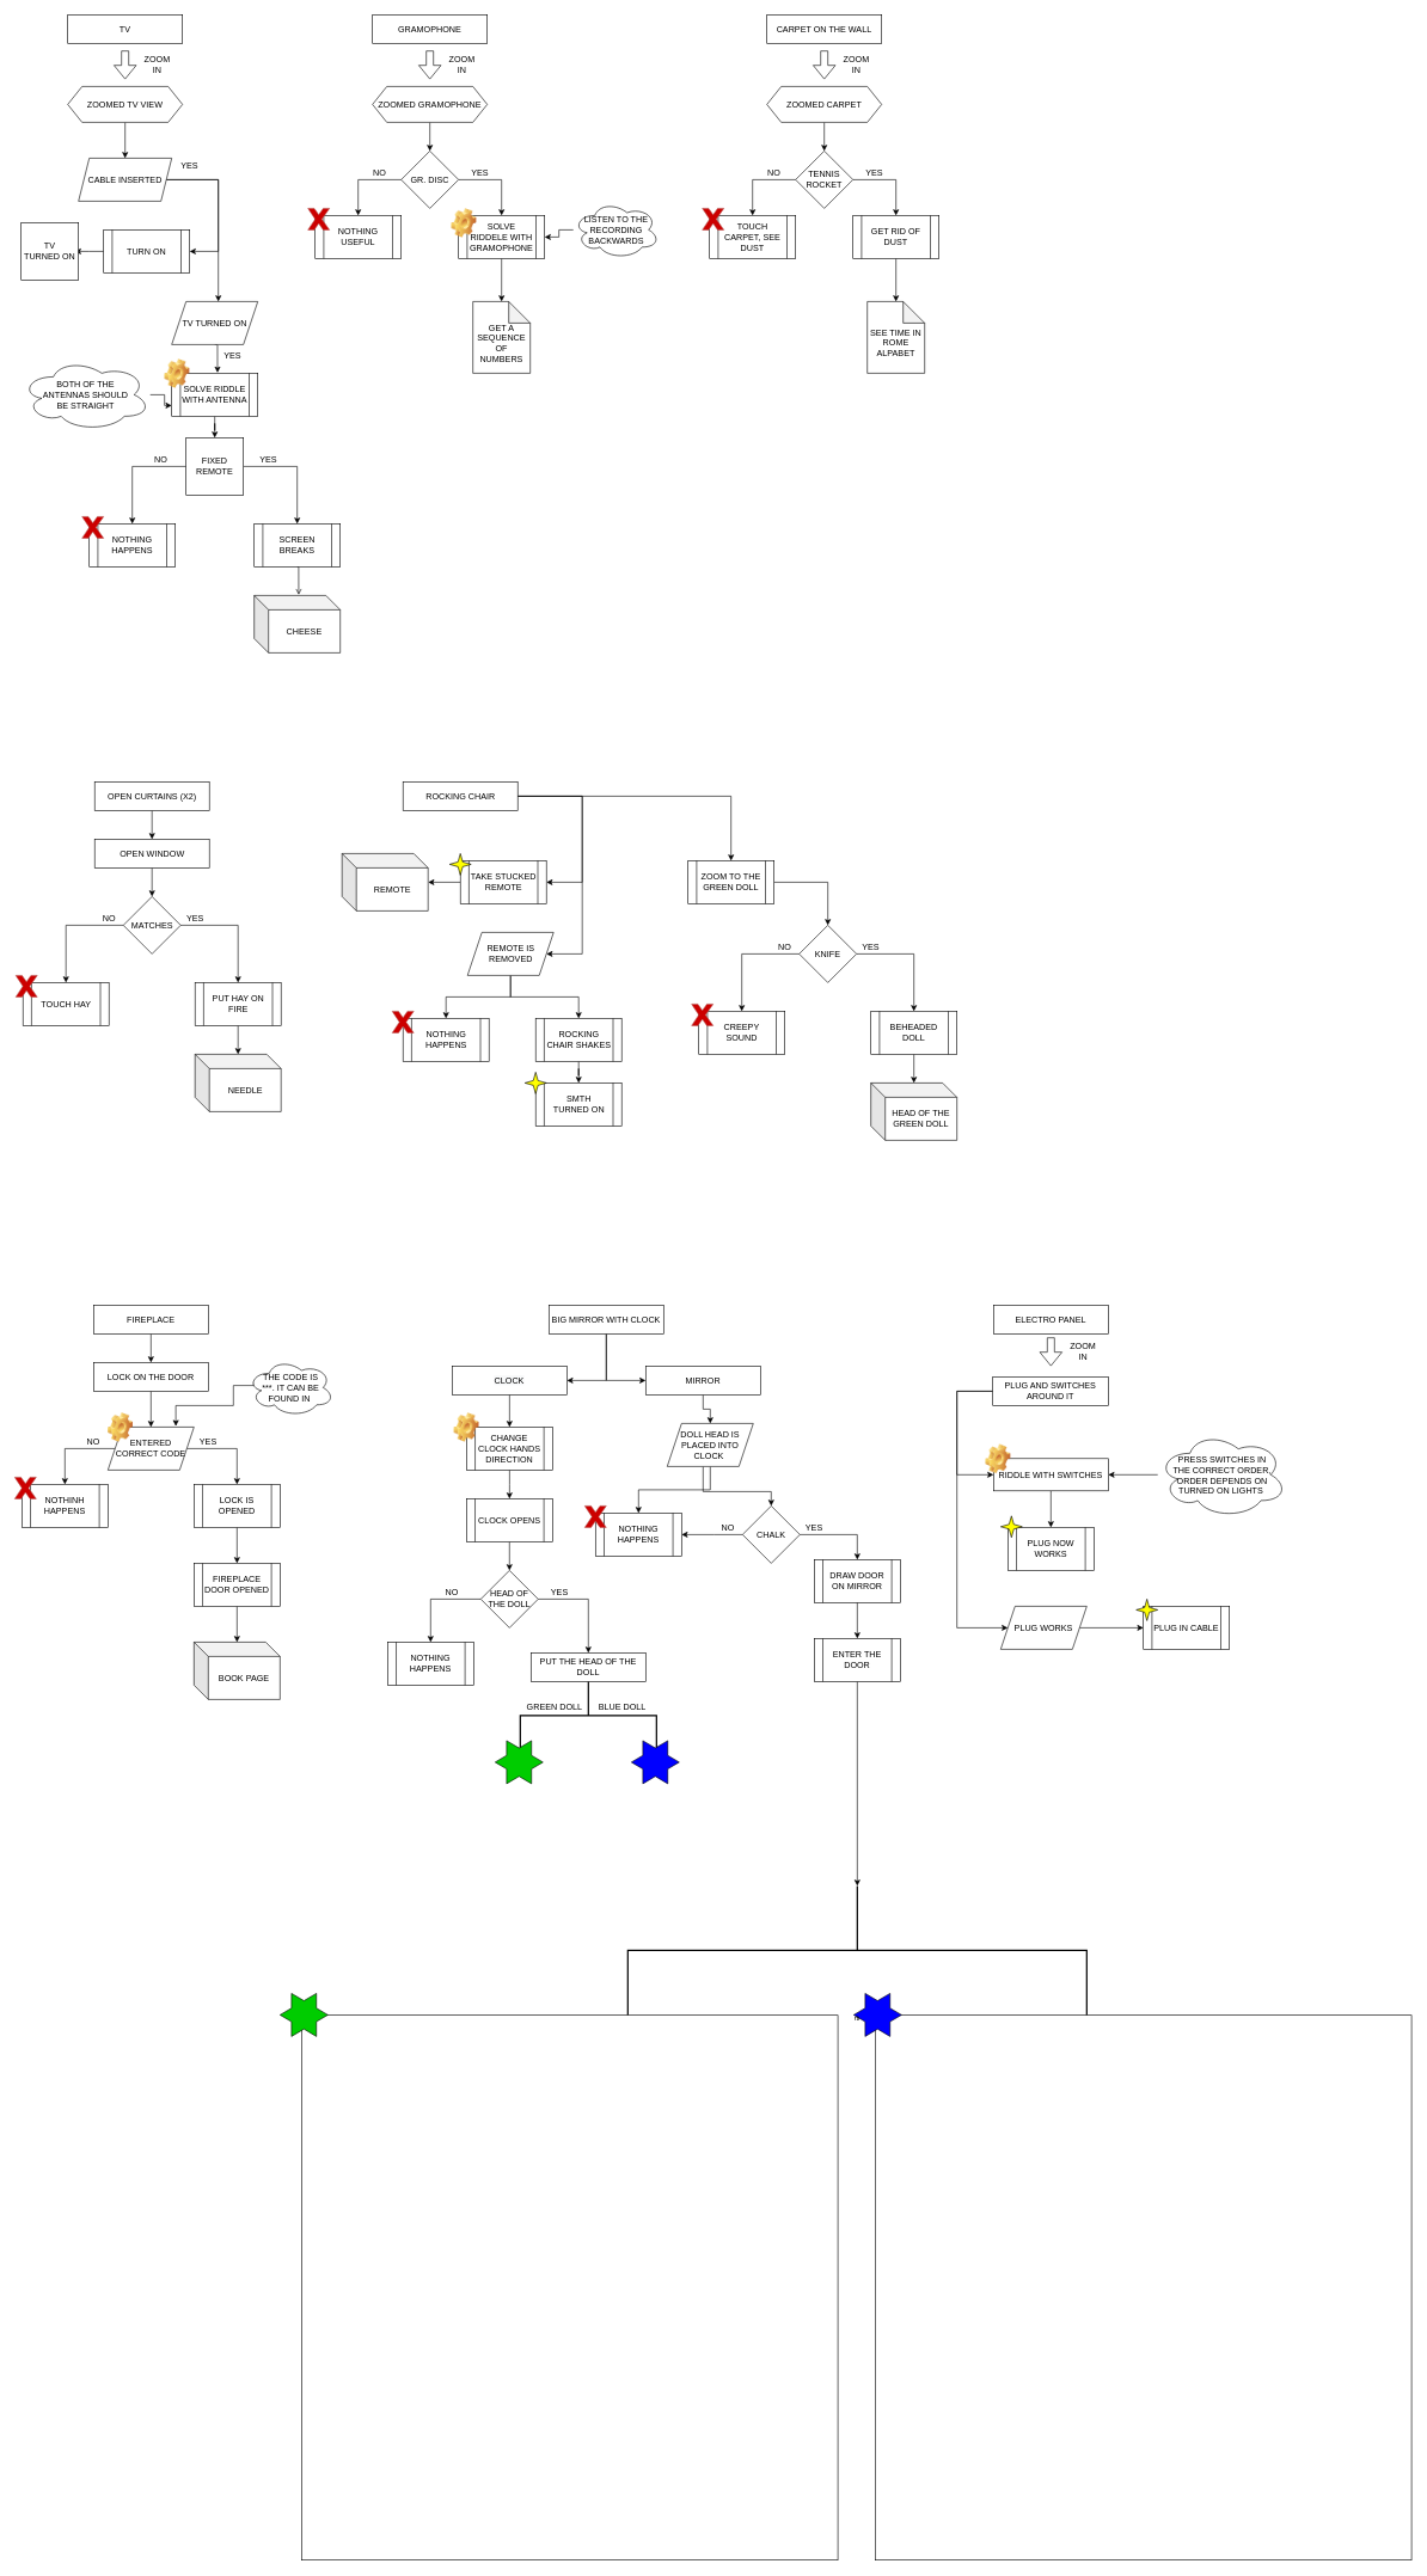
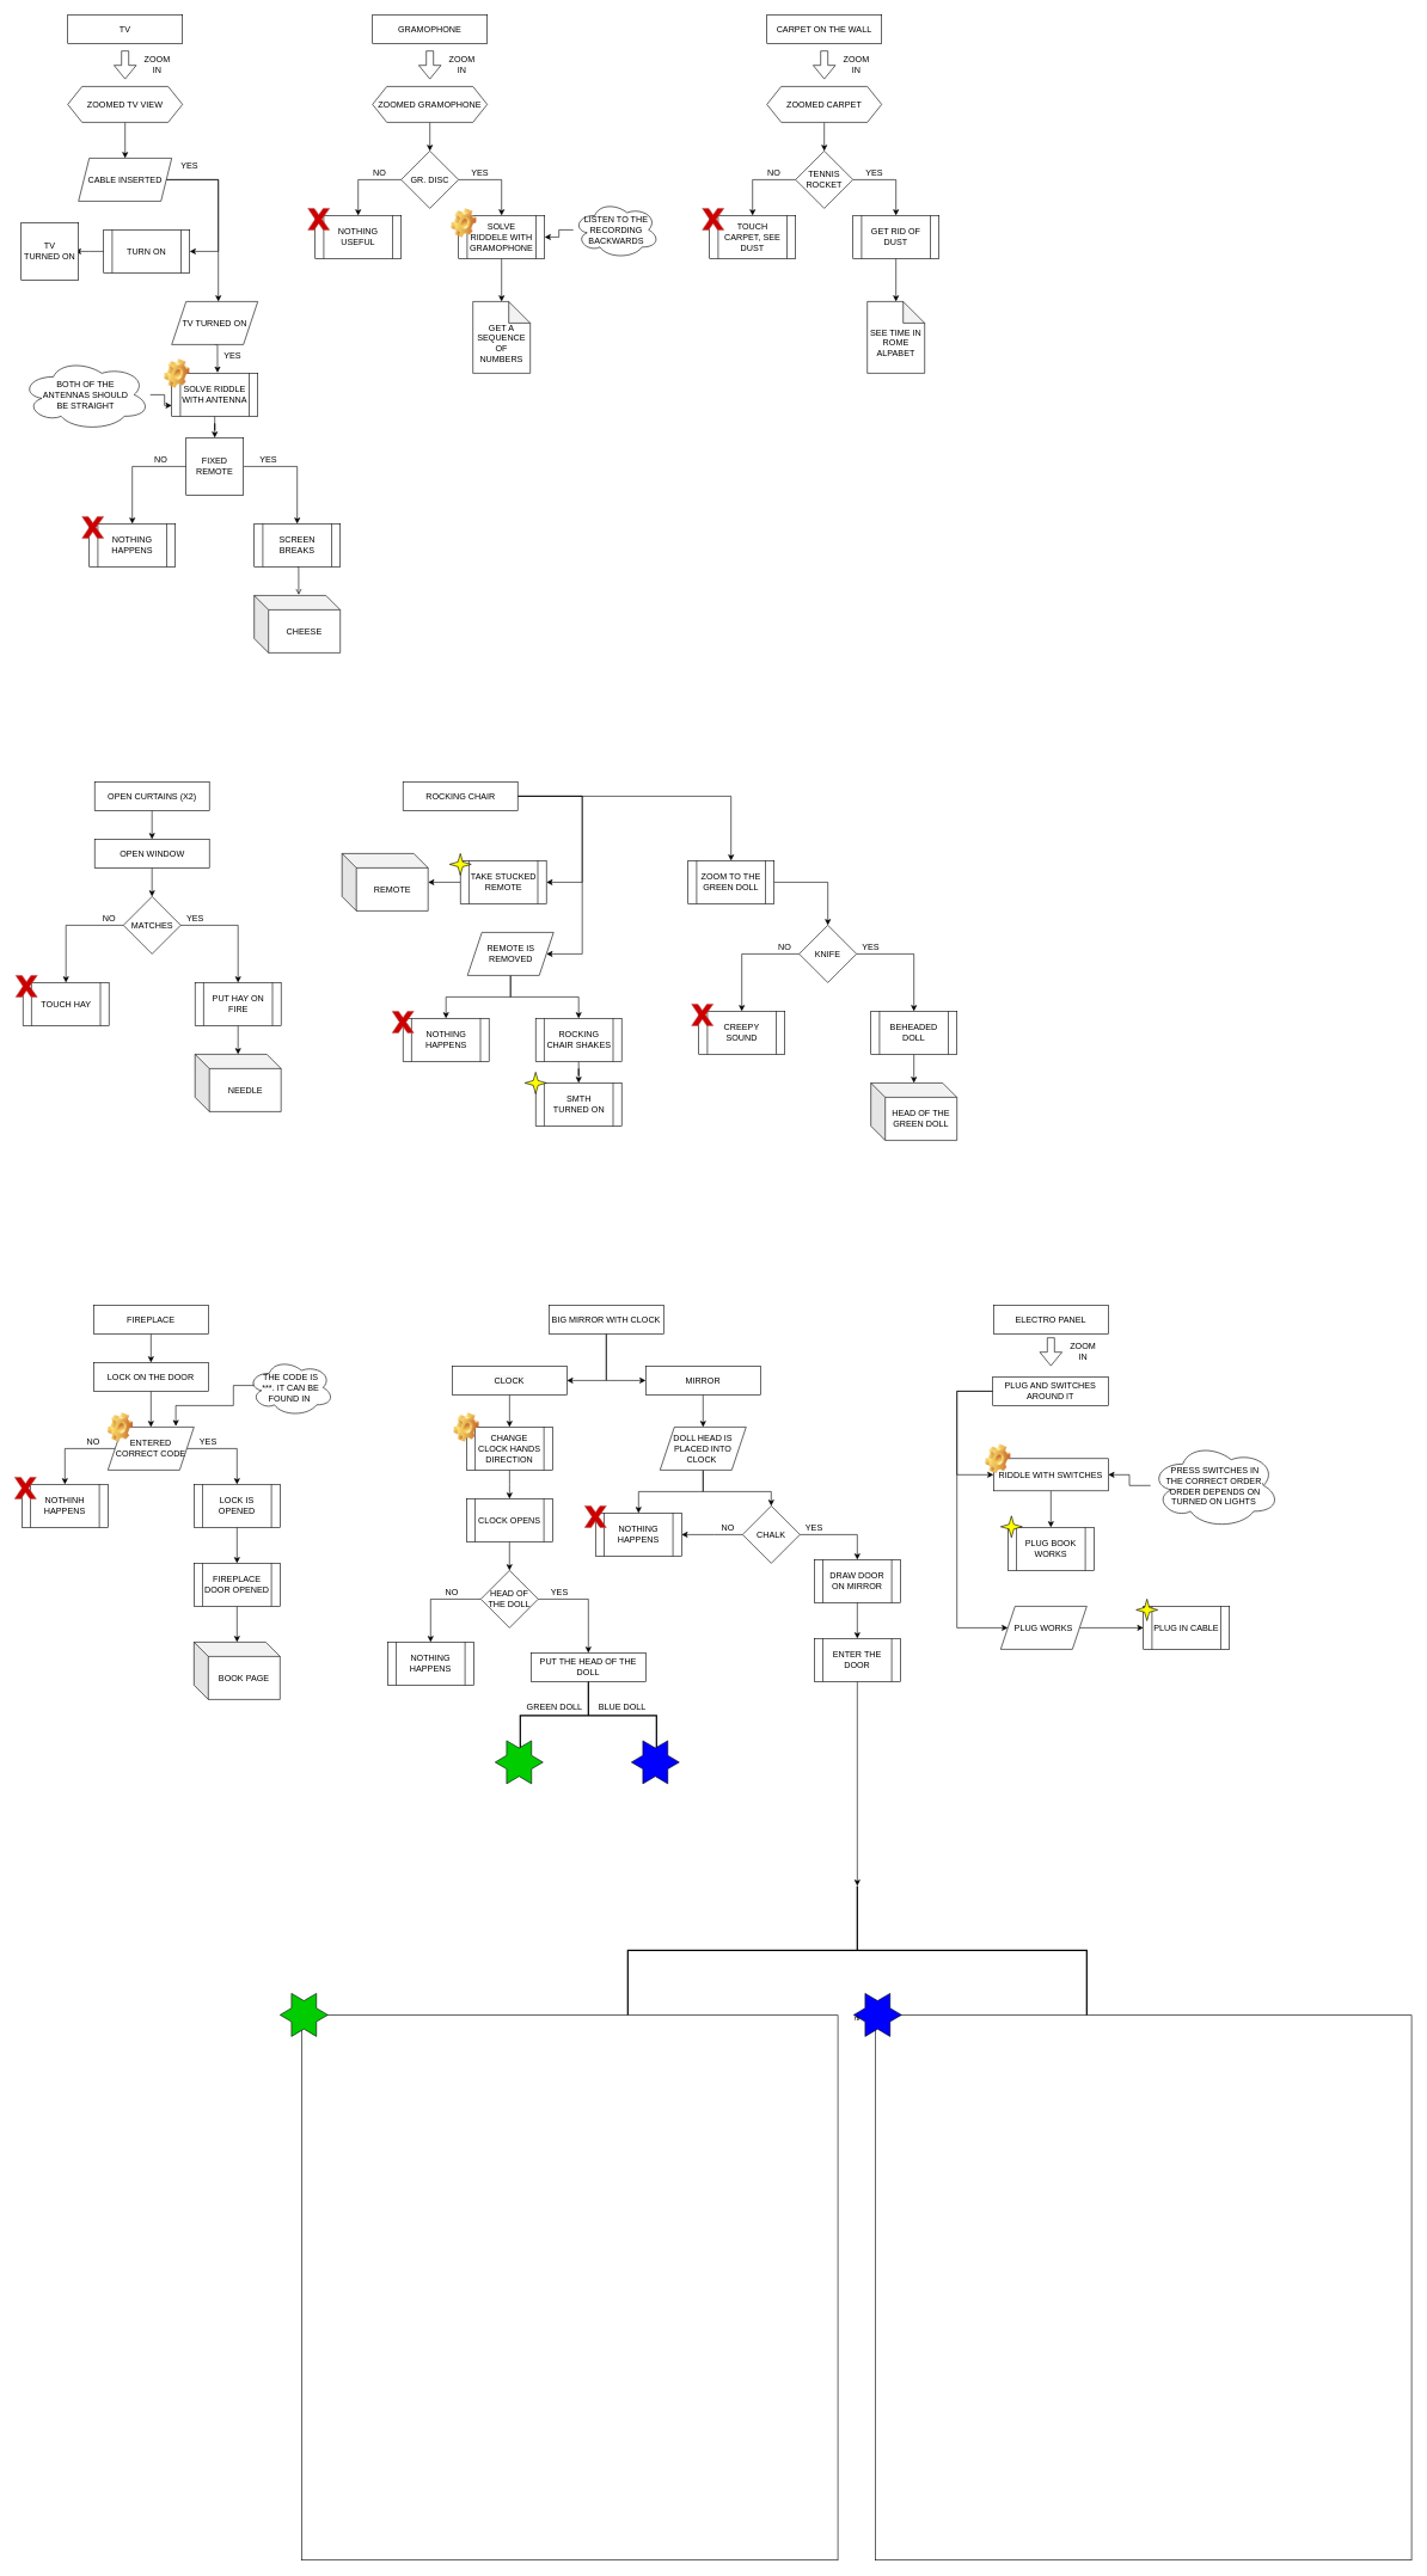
- <mxCell id="116" value="DOLL HEAD IS PLACED INTO CLOCK&amp;nbsp;" style="shape=parallelogram;perimeter=parallelogramPerimeter;whiteSpace=wrap;html=1;fixedSize=1;" vertex="1" parent="1"><mxGeometry x="929.98" y="1985" width="120" height="60" as="geometry" /></mxCell>
+ <mxCell id="116" value="DOLL HEAD IS PLACED INTO CLOCK&amp;nbsp;" style="shape=parallelogram;perimeter=parallelogramPerimeter;whiteSpace=wrap;html=1;fixedSize=1;" vertex="1" parent="1"><mxGeometry x="919.98" y="1990" width="120" height="60" as="geometry" /></mxCell>
- <mxCell id="180" value="&lt;font style=&quot;font-size: 12px&quot;&gt;PRESS SWITCHES IN THE CORRECT ORDER, ORDER DEPENDS ON TURNED ON LIGHTS&amp;nbsp;&lt;/font&gt;" style="ellipse;shape=cloud;whiteSpace=wrap;html=1;fillColor=#ffffff;spacing=21;" vertex="1" parent="1"><mxGeometry x="1614" y="1996.5" width="180" height="120" as="geometry" /></mxCell>
+ <mxCell id="180" value="&lt;font style=&quot;font-size: 12px&quot;&gt;PRESS SWITCHES IN THE CORRECT ORDER, ORDER DEPENDS ON TURNED ON LIGHTS&amp;nbsp;&lt;/font&gt;" style="ellipse;shape=cloud;whiteSpace=wrap;html=1;fillColor=#ffffff;spacing=21;" vertex="1" parent="1"><mxGeometry x="1604" y="2011.5" width="180" height="120" as="geometry" /></mxCell>
- <mxCell id="181" value="PLUG NOW WORKS" style="shape=process;whiteSpace=wrap;html=1;backgroundOutline=1;" vertex="1" parent="1"><mxGeometry x="1405.03" y="2130" width="120" height="60" as="geometry" /></mxCell>
+ <mxCell id="181" value="PLUG BOOK WORKS" style="shape=process;whiteSpace=wrap;html=1;backgroundOutline=1;" vertex="1" parent="1"><mxGeometry x="1405.03" y="2130" width="120" height="60" as="geometry" /></mxCell>
